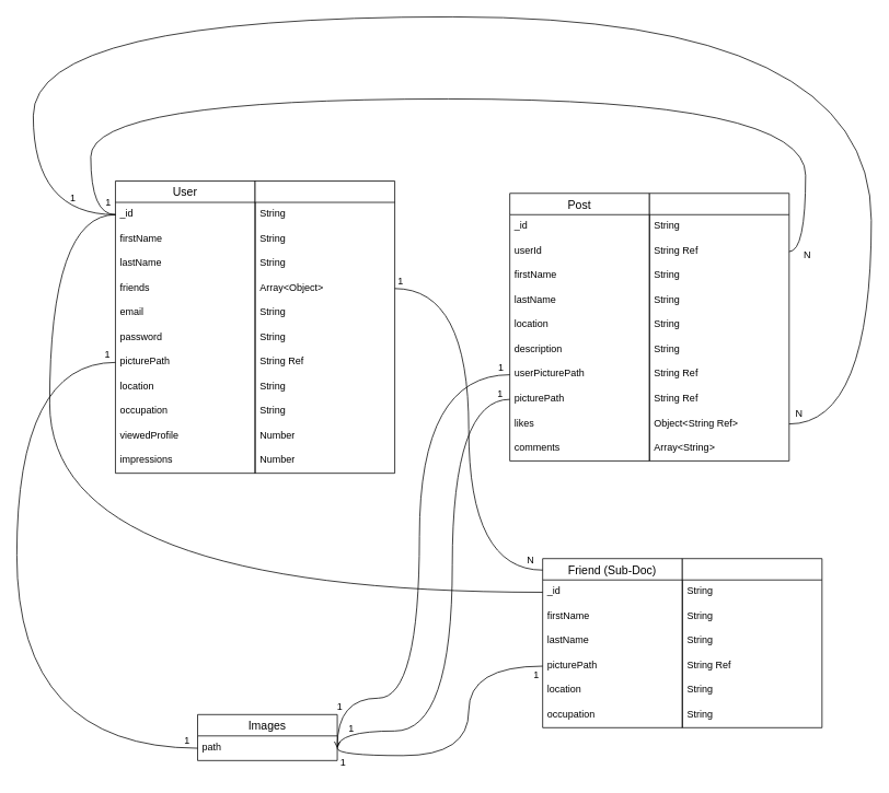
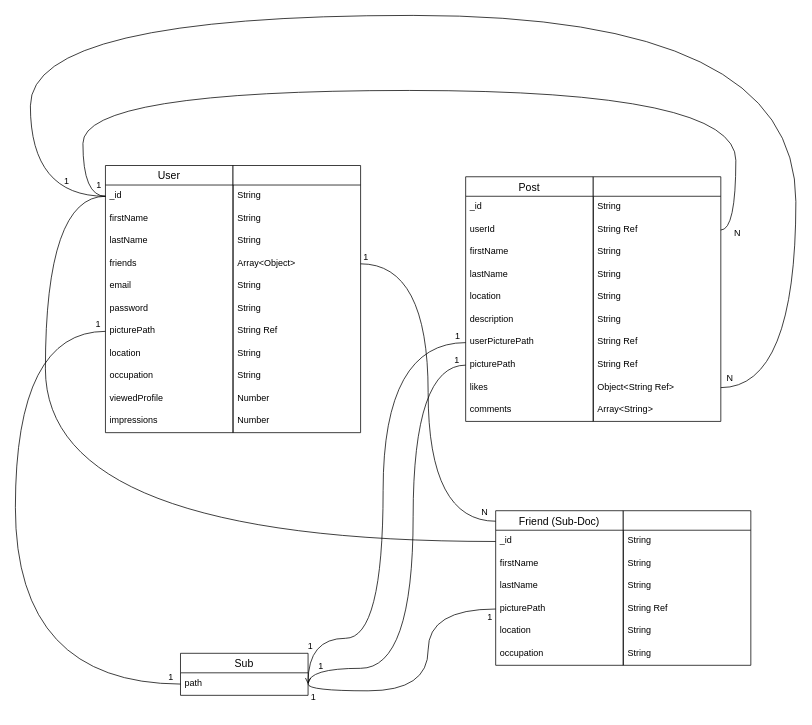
- <mxCell id="62" value="Images" style="swimlane;fontStyle=0;childLayout=stackLayout;horizontal=1;startSize=26;horizontalStack=0;resizeParent=1;resizeParentMax=0;resizeLast=0;collapsible=1;marginBottom=0;align=center;fontSize=14;" vertex="1" parent="1"><mxGeometry x="240" y="870" width="170" height="56" as="geometry"><mxRectangle x="320" y="560" width="60" height="30" as="alternateBounds" /></mxGeometry></mxCell>
+ <mxCell id="62" value="Sub" style="swimlane;fontStyle=0;childLayout=stackLayout;horizontal=1;startSize=26;horizontalStack=0;resizeParent=1;resizeParentMax=0;resizeLast=0;collapsible=1;marginBottom=0;align=center;fontSize=14;" vertex="1" parent="1"><mxGeometry x="240" y="870" width="170" height="56" as="geometry"><mxRectangle x="320" y="560" width="60" height="30" as="alternateBounds" /></mxGeometry></mxCell>
